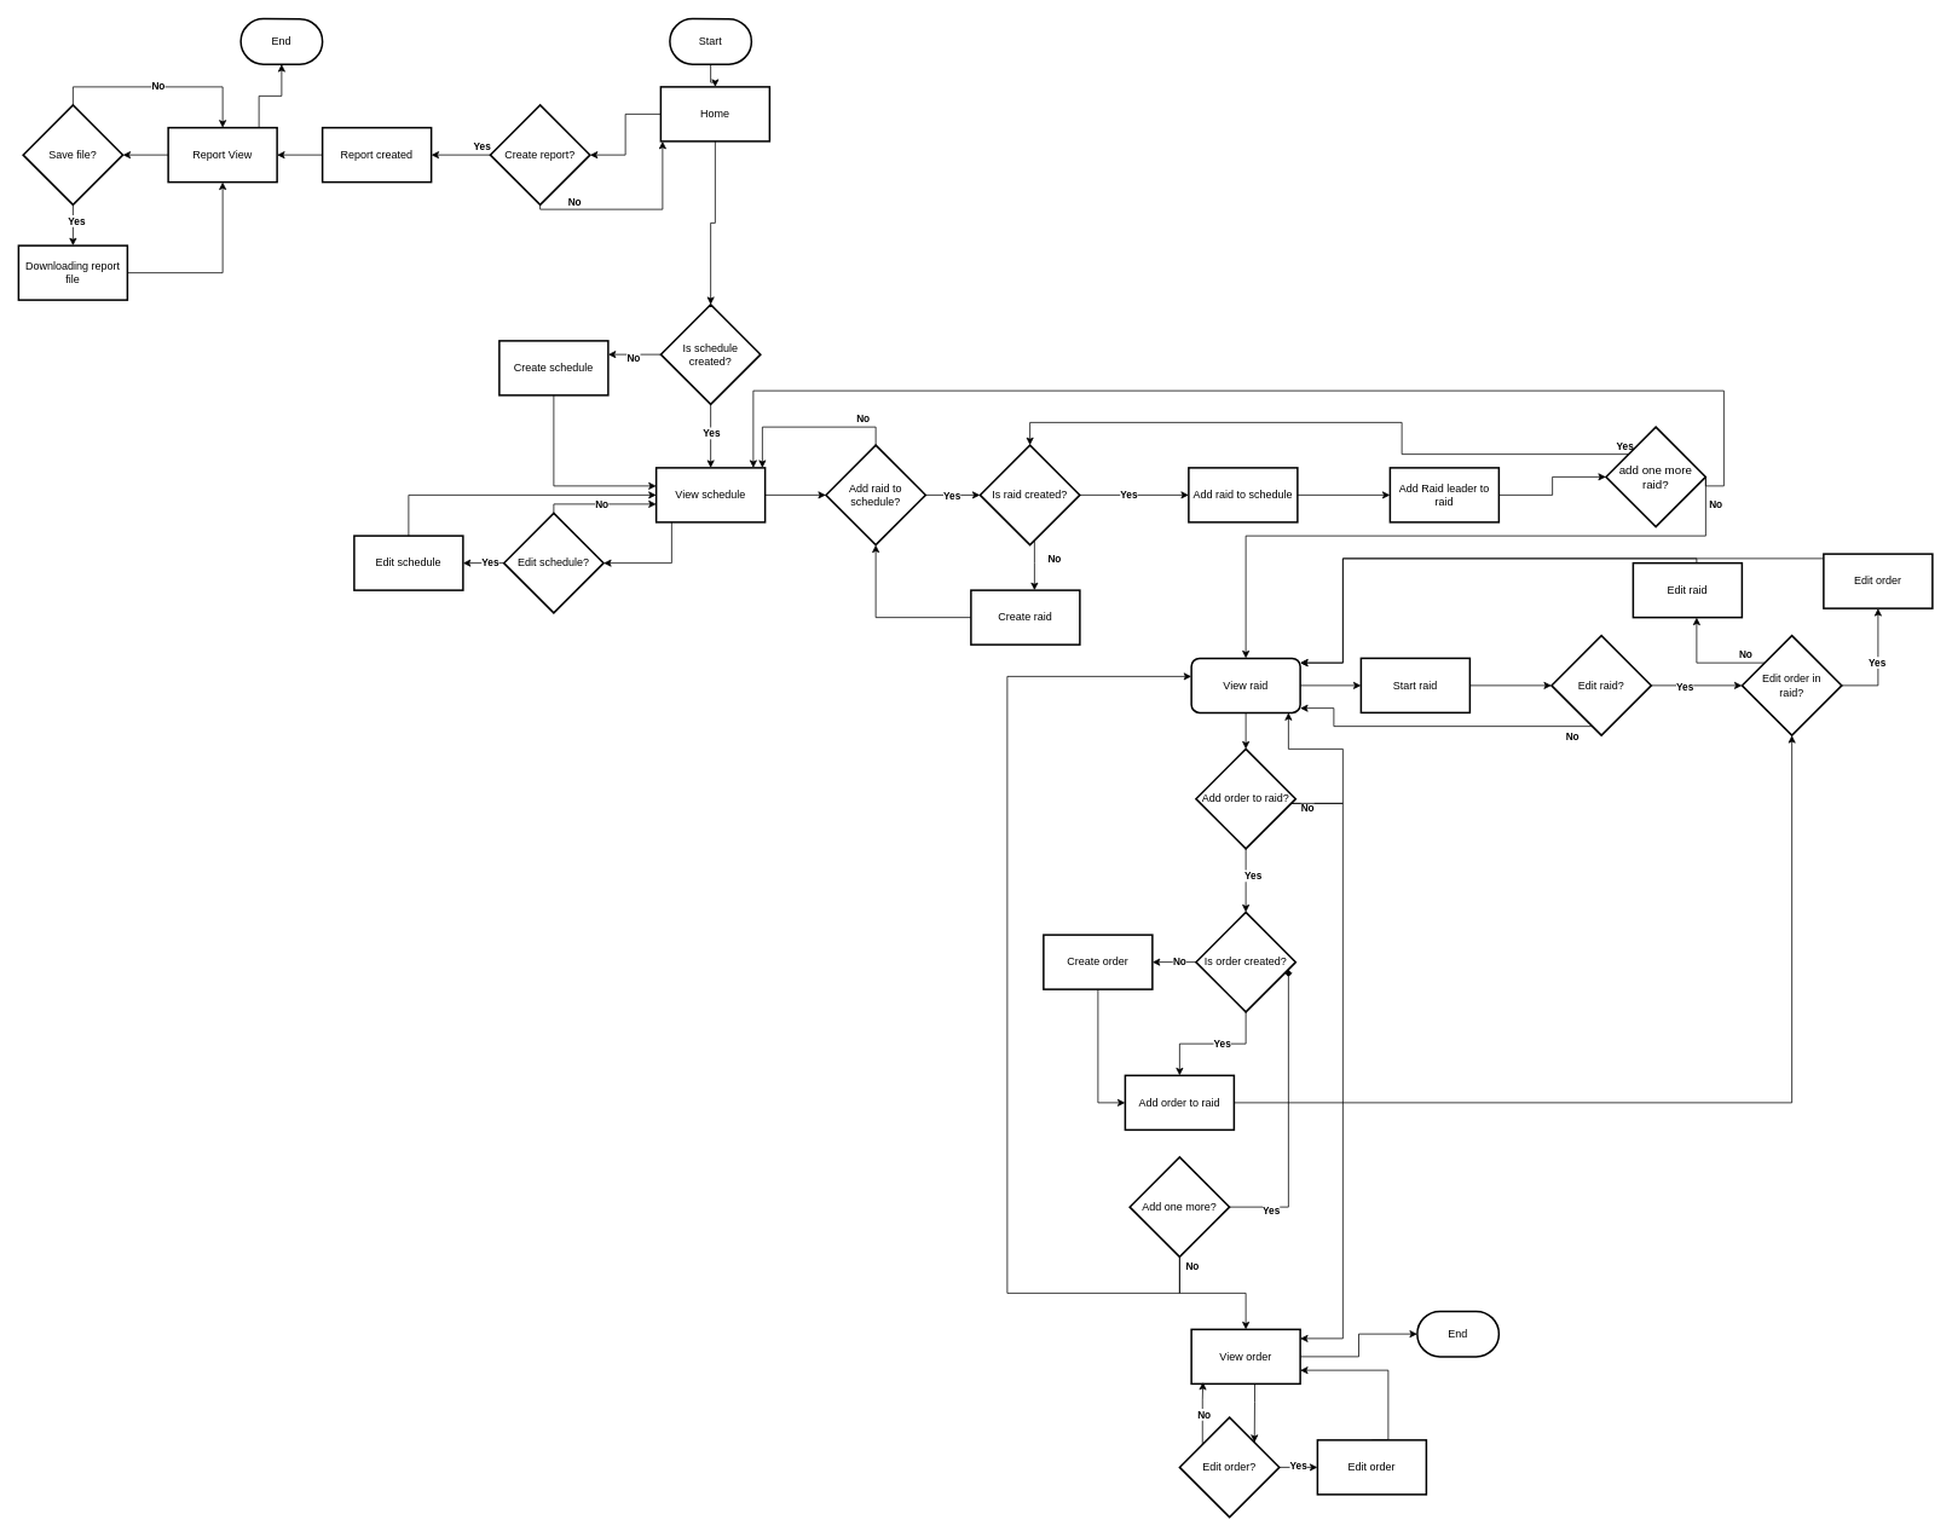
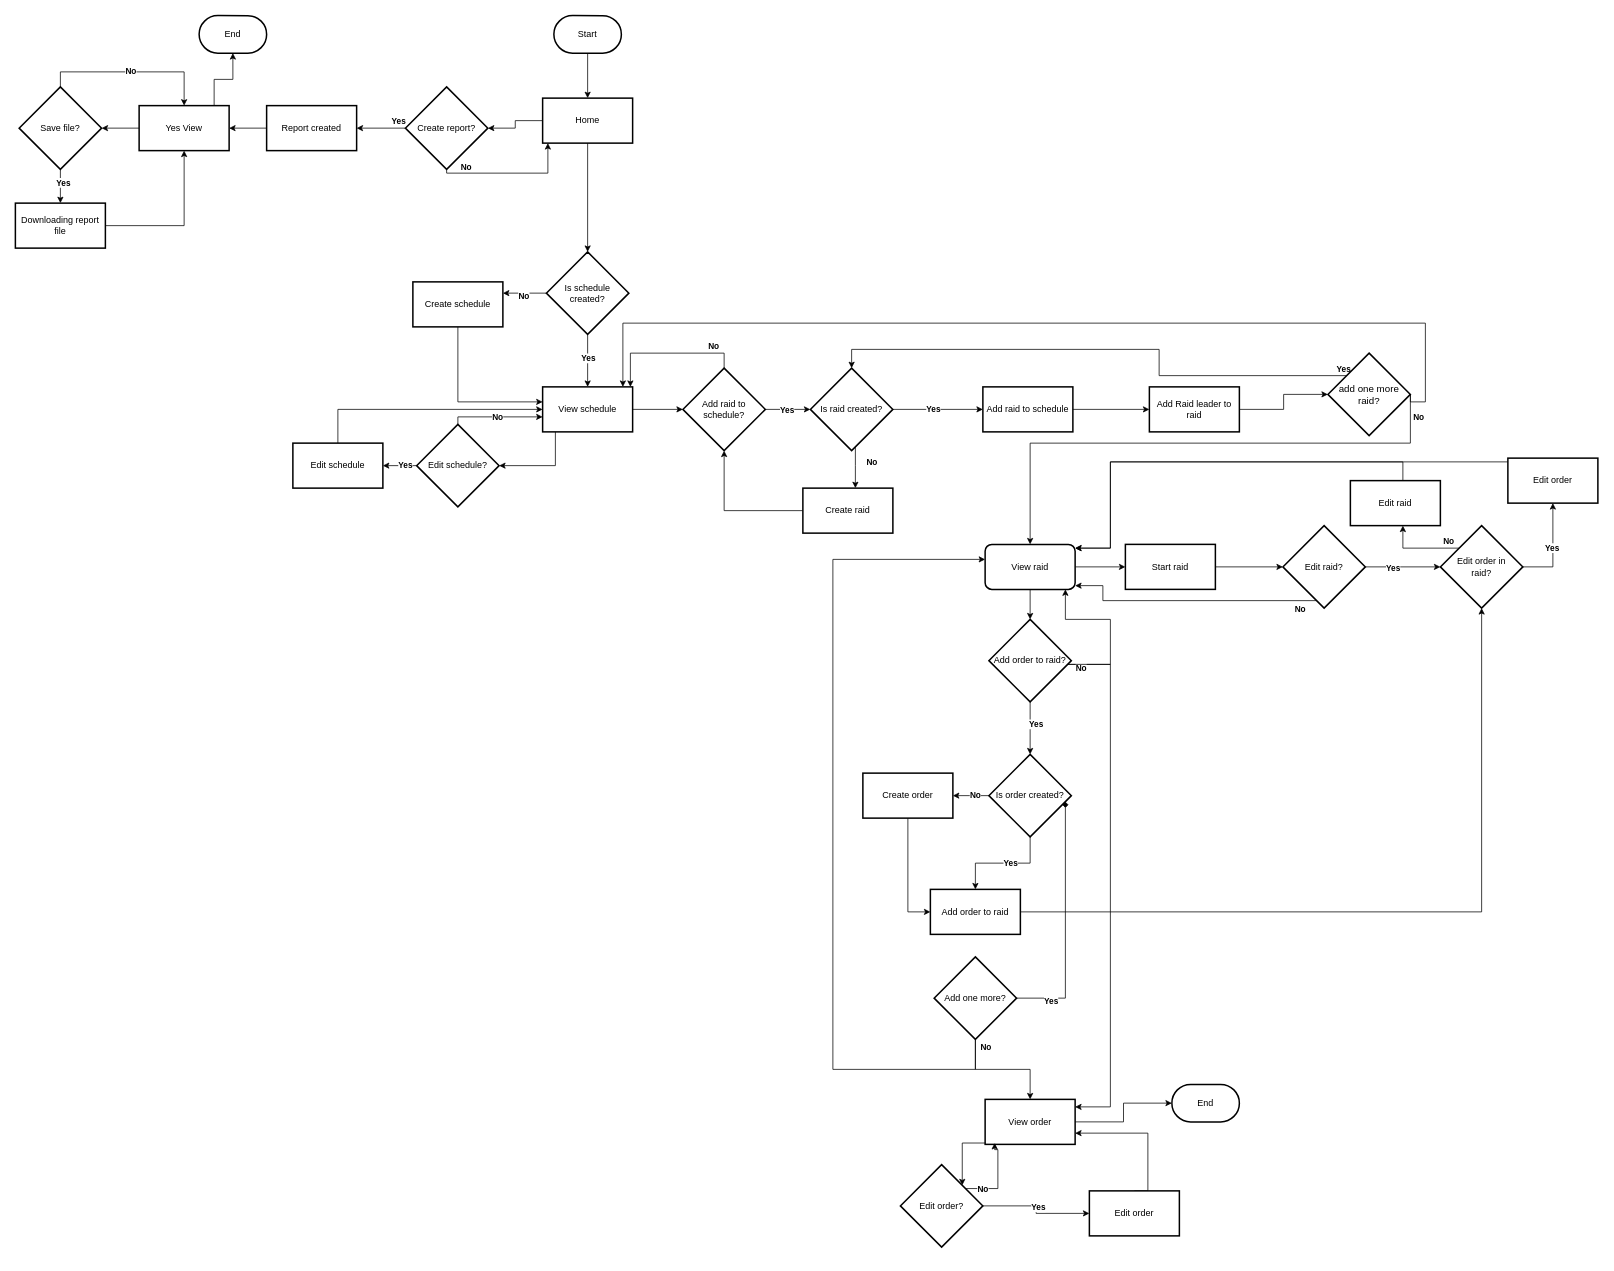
- <mxCell id="19" value="Home" style="whiteSpace=wrap;html=1;dashed=0;strokeWidth=2;" parent="1" vertex="1"><mxGeometry x="728" y="95" width="120" height="60" as="geometry" /></mxCell>
+ <mxCell id="19" value="Home" style="whiteSpace=wrap;html=1;dashed=0;strokeWidth=2;" parent="1" vertex="1"><mxGeometry x="723" y="130" width="120" height="60" as="geometry" /></mxCell>
- <mxCell id="11" value="Report View" style="whiteSpace=wrap;html=1;dashed=0;strokeWidth=2;" parent="1" vertex="1"><mxGeometry x="185" y="140" width="120" height="60" as="geometry" /></mxCell>
+ <mxCell id="11" value="Yes View" style="whiteSpace=wrap;html=1;dashed=0;strokeWidth=2;" parent="1" vertex="1"><mxGeometry x="185" y="140" width="120" height="60" as="geometry" /></mxCell>
- <mxCell id="55" value="Edit raid" style="whiteSpace=wrap;html=1;dashed=0;strokeWidth=2;" parent="1" vertex="1"><mxGeometry x="1800" y="620" width="120" height="60" as="geometry" /></mxCell>
+ <mxCell id="55" value="Edit raid" style="whiteSpace=wrap;html=1;dashed=0;strokeWidth=2;" parent="1" vertex="1"><mxGeometry x="1800" y="640" width="120" height="60" as="geometry" /></mxCell>
- <mxCell id="37" value="Edit order?" style="rhombus;whiteSpace=wrap;html=1;dashed=0;strokeWidth=2;" parent="1" vertex="1"><mxGeometry x="1300" y="1562" width="110" height="110" as="geometry" /></mxCell>
+ <mxCell id="37" value="Edit order?" style="rhombus;whiteSpace=wrap;html=1;dashed=0;strokeWidth=2;" parent="1" vertex="1"><mxGeometry x="1200" y="1552" width="110" height="110" as="geometry" /></mxCell>
